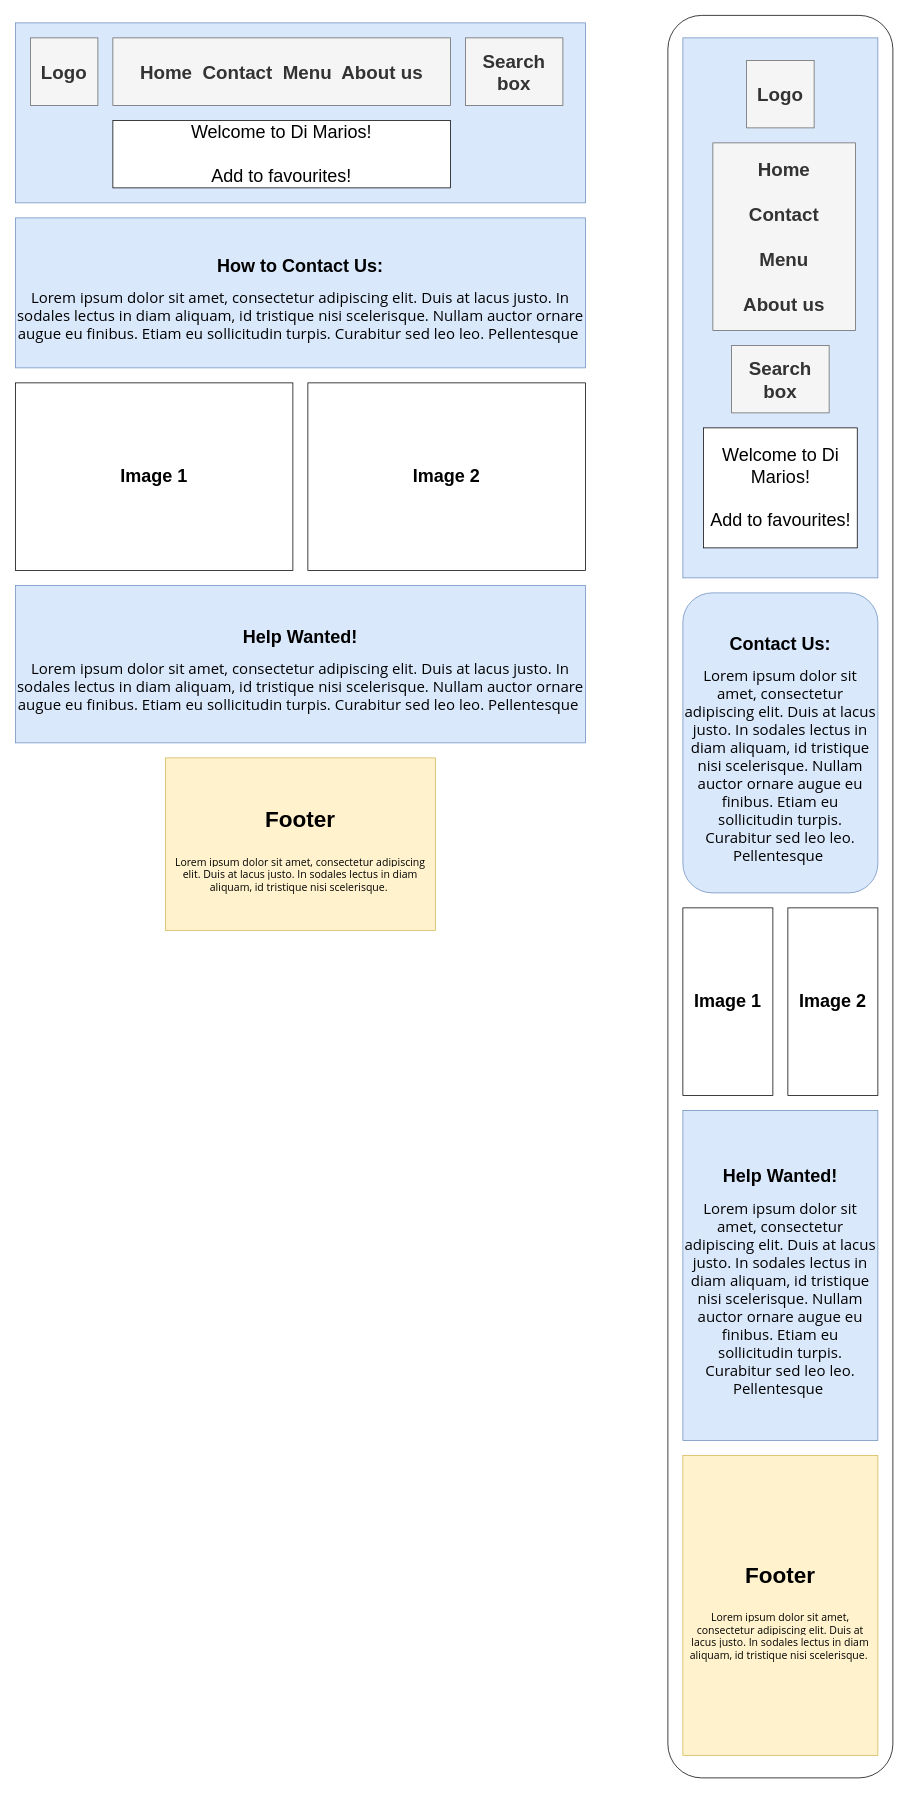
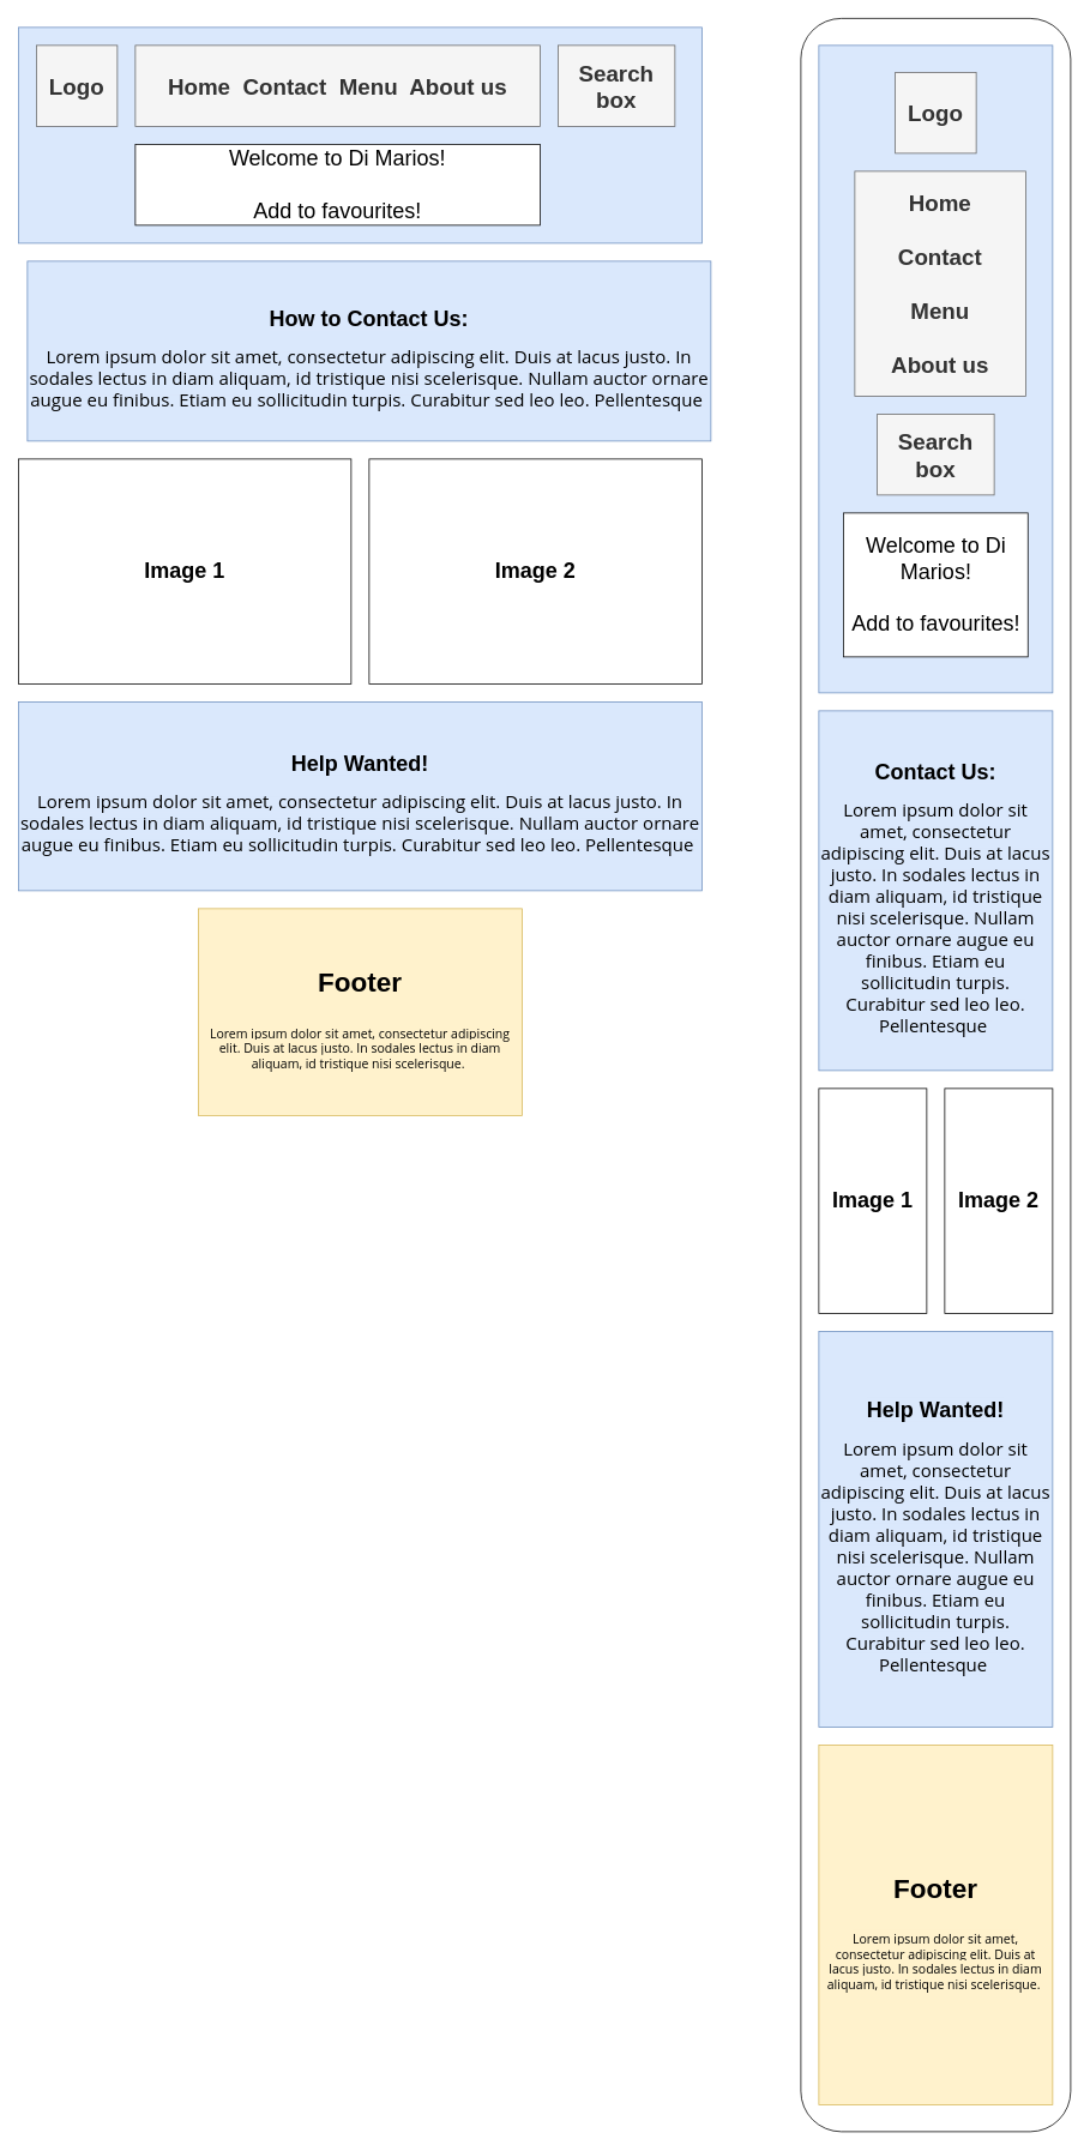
- <mxCell id="2" value="&lt;h1&gt;&lt;span style=&quot;background-color: rgb(218 , 232 , 252)&quot;&gt;How to Contact Us:&lt;/span&gt;&lt;/h1&gt;&lt;div&gt;&lt;span style=&quot;font-family: &amp;#34;open sans&amp;#34; , &amp;#34;arial&amp;#34; , sans-serif ; text-align: justify ; background-color: rgb(218 , 232 , 252)&quot;&gt;&lt;font style=&quot;font-size: 20px&quot;&gt;Lorem ipsum dolor sit amet, consectetur adipiscing elit. Duis at lacus justo. In sodales lectus in diam aliquam, id tristique nisi scelerisque. Nullam auctor ornare augue eu finibus. Etiam eu sollicitudin turpis. Curabitur sed leo leo. Pellentesque&amp;nbsp;&lt;/font&gt;&lt;/span&gt;&lt;br&gt;&lt;/div&gt;" style="rounded=0;whiteSpace=wrap;html=1;fillColor=#dae8fc;spacing=2;strokeColor=#6c8ebf;" vertex="1" parent="1"><mxGeometry x="20" y="290" width="760" height="200" as="geometry" /></mxCell>
+ <mxCell id="2" value="&lt;h1&gt;&lt;span style=&quot;background-color: rgb(218 , 232 , 252)&quot;&gt;How to Contact Us:&lt;/span&gt;&lt;/h1&gt;&lt;div&gt;&lt;span style=&quot;font-family: &amp;#34;open sans&amp;#34; , &amp;#34;arial&amp;#34; , sans-serif ; text-align: justify ; background-color: rgb(218 , 232 , 252)&quot;&gt;&lt;font style=&quot;font-size: 20px&quot;&gt;Lorem ipsum dolor sit amet, consectetur adipiscing elit. Duis at lacus justo. In sodales lectus in diam aliquam, id tristique nisi scelerisque. Nullam auctor ornare augue eu finibus. Etiam eu sollicitudin turpis. Curabitur sed leo leo. Pellentesque&amp;nbsp;&lt;/font&gt;&lt;/span&gt;&lt;br&gt;&lt;/div&gt;" style="rounded=0;whiteSpace=wrap;html=1;fillColor=#dae8fc;spacing=2;strokeColor=#6c8ebf;" vertex="1" parent="1"><mxGeometry x="30" y="290" width="760" height="200" as="geometry" /></mxCell>
- <mxCell id="18" value="&lt;h1&gt;&lt;span style=&quot;background-color: rgb(218 , 232 , 252)&quot;&gt;Contact Us:&lt;/span&gt;&lt;/h1&gt;&lt;div&gt;&lt;span style=&quot;font-family: &amp;#34;open sans&amp;#34; , &amp;#34;arial&amp;#34; , sans-serif ; text-align: justify ; background-color: rgb(218 , 232 , 252)&quot;&gt;&lt;font style=&quot;font-size: 20px&quot;&gt;Lorem ipsum dolor sit amet, consectetur adipiscing elit. Duis at lacus justo. In sodales lectus in diam aliquam, id tristique nisi scelerisque. Nullam auctor ornare augue eu finibus. Etiam eu sollicitudin turpis. Curabitur sed leo leo. Pellentesque&amp;nbsp;&lt;/font&gt;&lt;/span&gt;&lt;br&gt;&lt;/div&gt;" style="whiteSpace=wrap;html=1;fillColor=#dae8fc;spacing=2;strokeColor=#6c8ebf;rounded=1;" vertex="1" parent="1"><mxGeometry x="910" y="790" width="260" height="400" as="geometry" /></mxCell>
+ <mxCell id="18" value="&lt;h1&gt;&lt;span style=&quot;background-color: rgb(218 , 232 , 252)&quot;&gt;Contact Us:&lt;/span&gt;&lt;/h1&gt;&lt;div&gt;&lt;span style=&quot;font-family: &amp;#34;open sans&amp;#34; , &amp;#34;arial&amp;#34; , sans-serif ; text-align: justify ; background-color: rgb(218 , 232 , 252)&quot;&gt;&lt;font style=&quot;font-size: 20px&quot;&gt;Lorem ipsum dolor sit amet, consectetur adipiscing elit. Duis at lacus justo. In sodales lectus in diam aliquam, id tristique nisi scelerisque. Nullam auctor ornare augue eu finibus. Etiam eu sollicitudin turpis. Curabitur sed leo leo. Pellentesque&amp;nbsp;&lt;/font&gt;&lt;/span&gt;&lt;br&gt;&lt;/div&gt;" style="rounded=0;whiteSpace=wrap;html=1;fillColor=#dae8fc;spacing=2;strokeColor=#6c8ebf;" vertex="1" parent="1"><mxGeometry x="910" y="790" width="260" height="400" as="geometry" /></mxCell>
